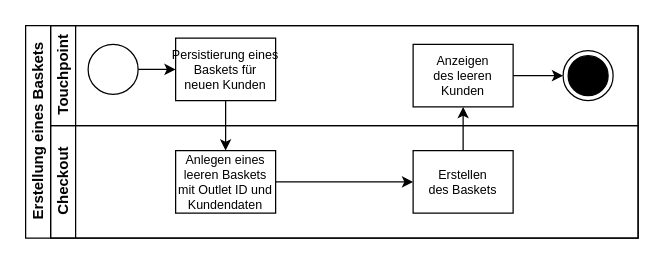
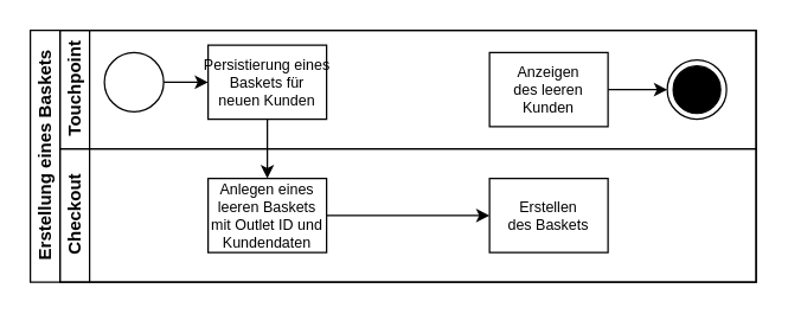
- <mxCell id="15" style="edgeStyle=orthogonalEdgeStyle;rounded=0;orthogonalLoop=1;jettySize=auto;html=1;fontSize=10;fontColor=#000000;strokeColor=#000000;" parent="2" source="13" target="8" edge="1"><mxGeometry relative="1" as="geometry" /></mxCell>
